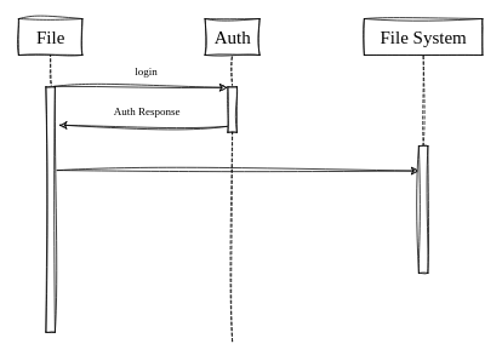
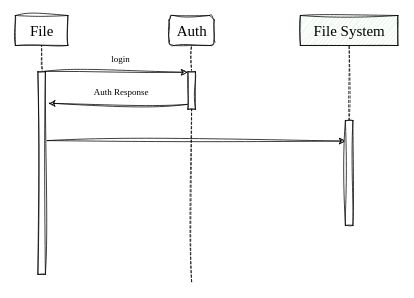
- <mxCell id="3" value="Auth" style="html=1;sketch=1;hachureGap=4;jiggle=2;curveFitting=1;fontFamily=Architects Daughter;fontSource=https%3A%2F%2Ffonts.googleapis.com%2Fcss%3Ffamily%3DArchitects%2BDaughter;fontSize=20;" vertex="1" parent="1"><mxGeometry x="225" y="20" width="60" height="40" as="geometry" /></mxCell>
+ <mxCell id="3" value="Auth" style="html=1;sketch=1;hachureGap=4;jiggle=2;curveFitting=1;fontFamily=Architects Daughter;fontSource=https%3A%2F%2Ffonts.googleapis.com%2Fcss%3Ffamily%3DArchitects%2BDaughter;fontSize=20;rounded=1;" vertex="1" parent="1"><mxGeometry x="225" y="20" width="60" height="40" as="geometry" /></mxCell>
- <mxCell id="4" value="File System" style="html=1;sketch=1;hachureGap=4;jiggle=2;curveFitting=1;fontFamily=Architects Daughter;fontSource=https%3A%2F%2Ffonts.googleapis.com%2Fcss%3Ffamily%3DArchitects%2BDaughter;fontSize=20;" vertex="1" parent="1"><mxGeometry x="400" y="20" width="130" height="40" as="geometry" /></mxCell>
+ <mxCell id="4" value="File System" style="html=1;sketch=1;hachureGap=4;jiggle=2;curveFitting=1;fontFamily=Architects Daughter;fontSource=https%3A%2F%2Ffonts.googleapis.com%2Fcss%3Ffamily%3DArchitects%2BDaughter;fontSize=20;fillColor=#d5e8d4;" vertex="1" parent="1"><mxGeometry x="400" y="20" width="130" height="40" as="geometry" /></mxCell>
